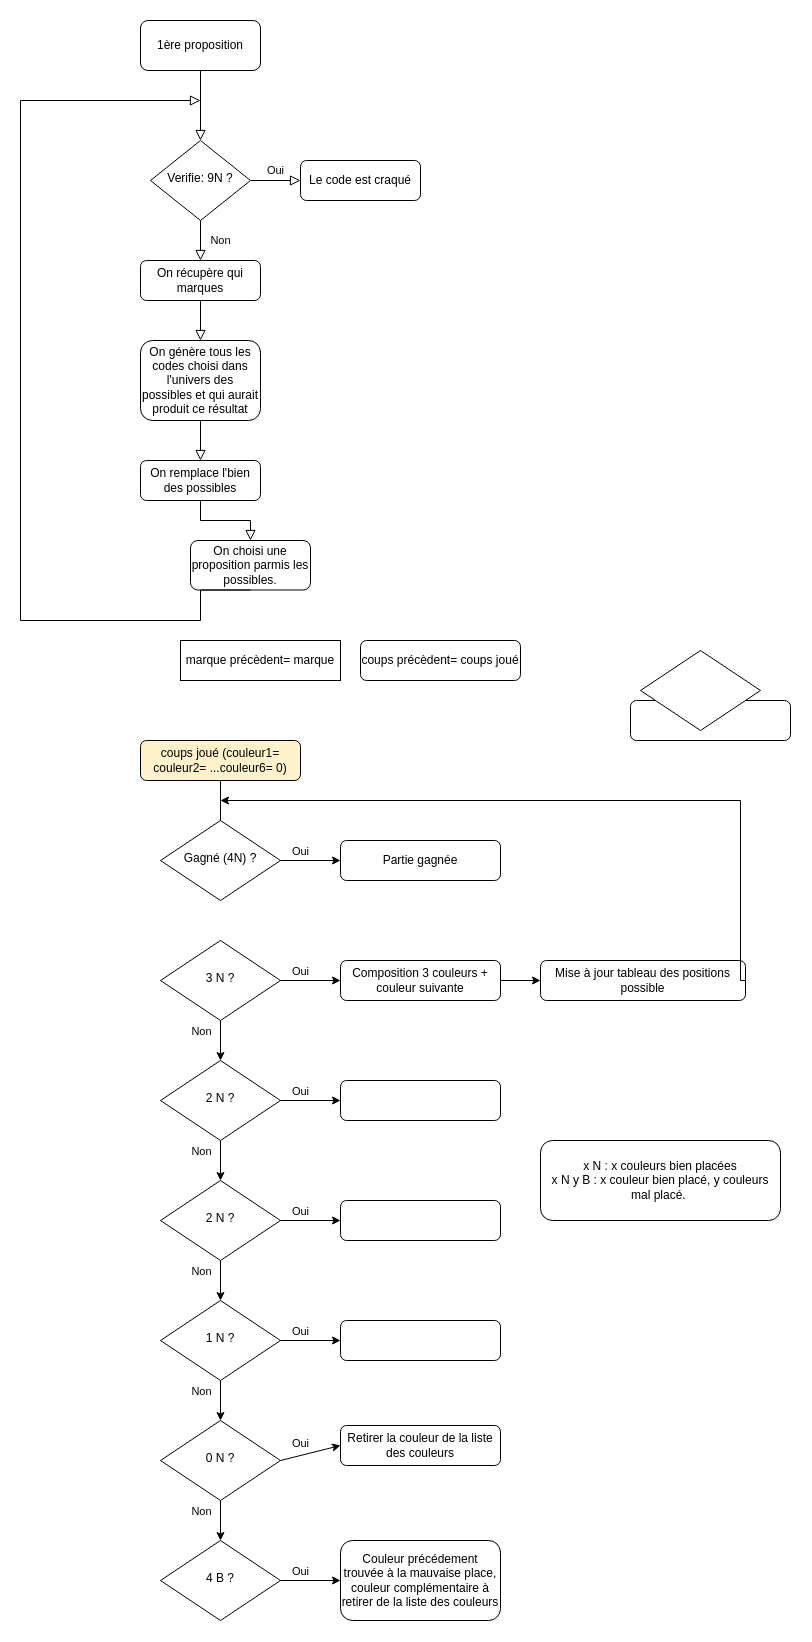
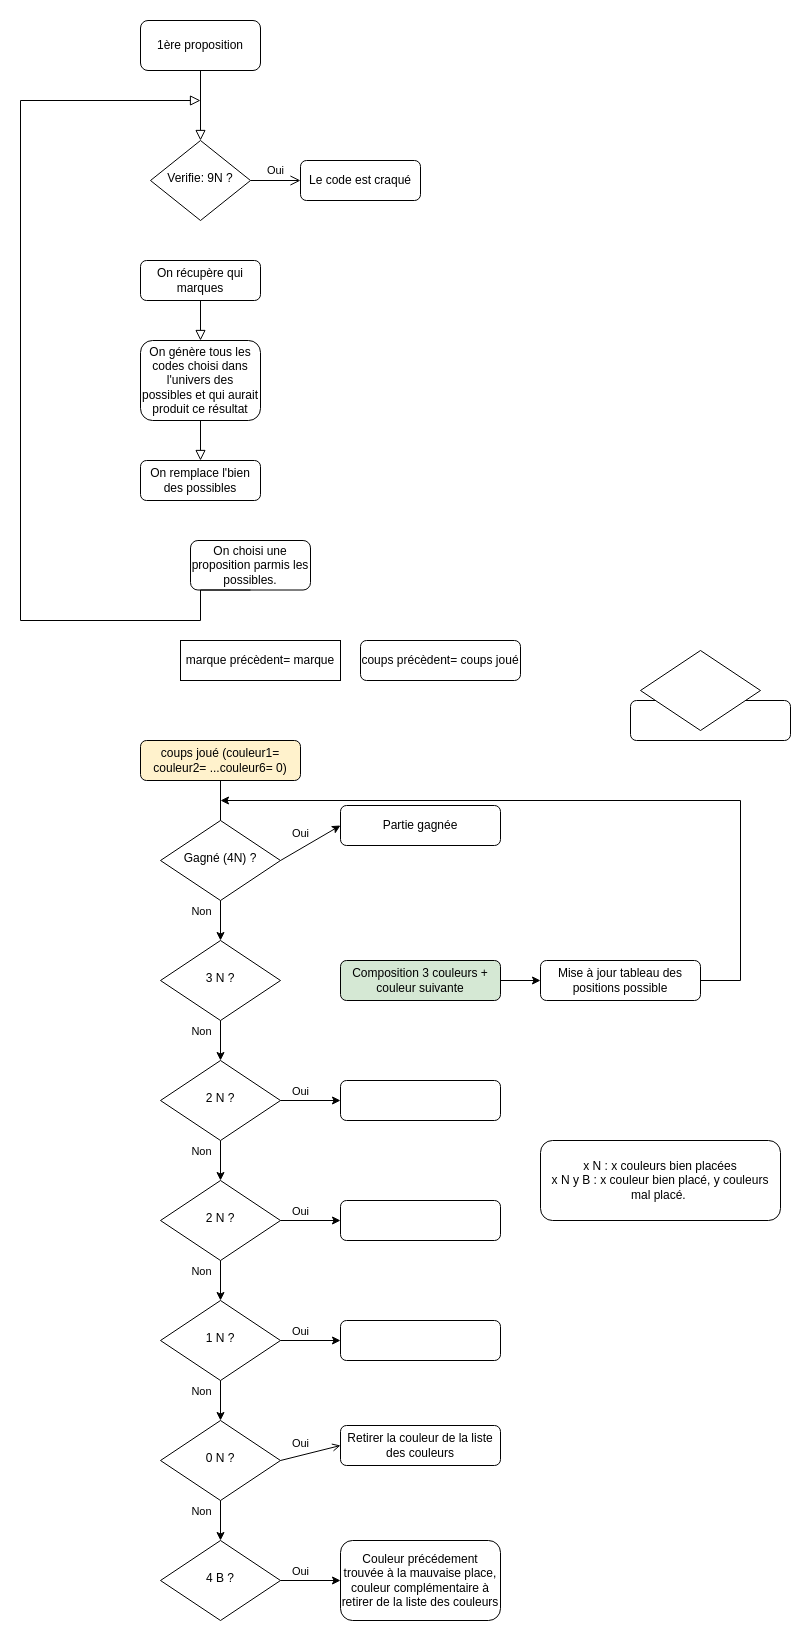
- <mxCell id="5" value="Oui" style="edgeStyle=orthogonalEdgeStyle;rounded=0;html=1;jettySize=auto;orthogonalLoop=1;fontSize=11;endArrow=block;endFill=0;endSize=8;strokeWidth=1;shadow=0;labelBackgroundColor=none;" parent="1" source="6" target="7" edge="1"><mxGeometry y="10" relative="1" as="geometry"><mxPoint as="offset" /></mxGeometry></mxCell>
+ <mxCell id="5" value="Oui" style="edgeStyle=orthogonalEdgeStyle;rounded=0;html=1;jettySize=auto;orthogonalLoop=1;fontSize=11;endArrow=open;endFill=0;endSize=8;strokeWidth=1;shadow=0;labelBackgroundColor=none;" parent="1" source="6" target="7" edge="1"><mxGeometry y="10" relative="1" as="geometry"><mxPoint as="offset" /></mxGeometry></mxCell>
- <mxCell id="4" value="Non" style="rounded=0;html=1;jettySize=auto;orthogonalLoop=1;fontSize=11;endArrow=block;endFill=0;endSize=8;strokeWidth=1;shadow=0;labelBackgroundColor=none;edgeStyle=orthogonalEdgeStyle;" parent="1" source="6" target="8" edge="1"><mxGeometry y="20" relative="1" as="geometry"><mxPoint as="offset" /></mxGeometry></mxCell>
- <mxCell id="13" value="" style="rounded=0;html=1;jettySize=auto;orthogonalLoop=1;fontSize=11;endArrow=block;endFill=0;endSize=8;strokeWidth=1;shadow=0;labelBackgroundColor=none;edgeStyle=orthogonalEdgeStyle;exitX=0.5;exitY=1;exitDx=0;exitDy=0;entryX=0.5;entryY=0;entryDx=0;entryDy=0;" parent="1" source="11" target="14" edge="1"><mxGeometry relative="1" as="geometry"><mxPoint x="210" y="140.5" as="sourcePoint" /><mxPoint x="100" y="150.5" as="targetPoint" /></mxGeometry></mxCell>
- <mxCell id="22" value="Partie gagnée" style="rounded=1;whiteSpace=wrap;html=1;fontSize=12;glass=0;strokeWidth=1;shadow=0;" parent="1" vertex="1"><mxGeometry x="340" y="840" width="160" height="40" as="geometry" /></mxCell>
+ <mxCell id="22" value="Partie gagnée" style="rounded=1;whiteSpace=wrap;html=1;fontSize=12;glass=0;strokeWidth=1;shadow=0;" parent="1" vertex="1"><mxGeometry x="340" y="805" width="160" height="40" as="geometry" /></mxCell>
+ <mxCell id="37" value="" style="endArrow=classic;html=1;rounded=0;exitX=0.5;exitY=1;exitDx=0;exitDy=0;entryX=0.5;entryY=0;entryDx=0;entryDy=0;" parent="1" source="17" target="24" edge="1"><mxGeometry relative="1" as="geometry"><mxPoint x="549" y="630" as="sourcePoint" /><mxPoint x="220" y="930" as="targetPoint" /><Array as="points" /></mxGeometry></mxCell>
+ <mxCell id="38" value="Non" style="edgeLabel;resizable=0;html=1;align=center;verticalAlign=middle;" parent="37" connectable="0" vertex="1"><mxGeometry relative="1" as="geometry"><mxPoint x="-20" y="-10" as="offset" /></mxGeometry></mxCell>
- <mxCell id="27" value="" style="endArrow=classic;html=1;rounded=0;exitX=1;exitY=0.5;exitDx=0;exitDy=0;entryX=0;entryY=0.5;entryDx=0;entryDy=0;" parent="1" source="24" target="20" edge="1"><mxGeometry relative="1" as="geometry"><mxPoint x="550" y="550" as="sourcePoint" /><mxPoint x="610" y="550" as="targetPoint" /><Array as="points" /></mxGeometry></mxCell>
- <mxCell id="28" value="Oui" style="edgeLabel;resizable=0;html=1;align=center;verticalAlign=middle;" parent="27" connectable="0" vertex="1"><mxGeometry relative="1" as="geometry"><mxPoint x="-11" y="-10" as="offset" /></mxGeometry></mxCell>
- <mxCell id="20" value="Composition 3 couleurs + couleur suivante" style="rounded=1;whiteSpace=wrap;html=1;fontSize=12;glass=0;strokeWidth=1;shadow=0;" parent="1" vertex="1"><mxGeometry x="340" y="960" width="160" height="40" as="geometry" /></mxCell>
+ <mxCell id="20" value="Composition 3 couleurs + couleur suivante" style="rounded=1;whiteSpace=wrap;html=1;fontSize=12;glass=0;strokeWidth=1;shadow=0;fillColor=#d5e8d4;" parent="1" vertex="1"><mxGeometry x="340" y="960" width="160" height="40" as="geometry" /></mxCell>
- <mxCell id="61" value="Mise à jour tableau des positions possible" style="rounded=1;whiteSpace=wrap;html=1;fontSize=12;glass=0;strokeWidth=1;shadow=0;" vertex="1" parent="1"><mxGeometry x="540" y="960" width="205" height="40" as="geometry" /></mxCell>
+ <mxCell id="61" value="Mise à jour tableau des positions possible" style="rounded=1;whiteSpace=wrap;html=1;fontSize=12;glass=0;strokeWidth=1;shadow=0;" vertex="1" parent="1"><mxGeometry x="540" y="960" width="160" height="40" as="geometry" /></mxCell>
- <mxCell id="58" value="" style="endArrow=classic;html=1;rounded=0;exitX=1;exitY=0.5;exitDx=0;exitDy=0;entryX=0;entryY=0.5;entryDx=0;entryDy=0;" parent="1" source="57" target="56" edge="1"><mxGeometry relative="1" as="geometry"><mxPoint x="550" y="1030" as="sourcePoint" /><mxPoint x="610" y="1030" as="targetPoint" /><Array as="points" /></mxGeometry></mxCell>
+ <mxCell id="58" value="" style="endArrow=open;html=1;rounded=0;exitX=1;exitY=0.5;exitDx=0;exitDy=0;entryX=0;entryY=0.5;entryDx=0;entryDy=0;" parent="1" source="57" target="56" edge="1"><mxGeometry relative="1" as="geometry"><mxPoint x="550" y="1030" as="sourcePoint" /><mxPoint x="610" y="1030" as="targetPoint" /><Array as="points" /></mxGeometry></mxCell>
